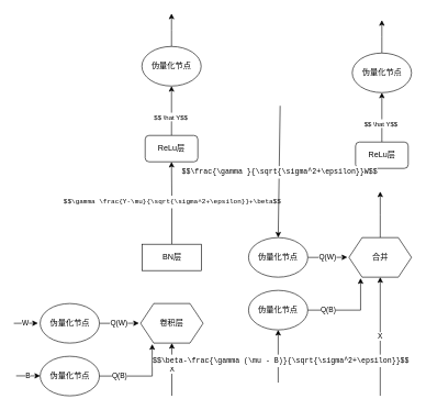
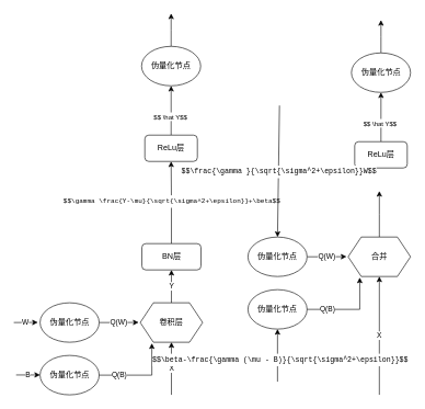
- <mxCell id="9" value="BN层" style="rounded=0;whiteSpace=wrap;html=1;" vertex="1" parent="1"><mxGeometry x="215.5" y="370" width="90" height="40" as="geometry" /></mxCell>
+ <mxCell id="9" value="BN层" style="whiteSpace=wrap;html=1;rounded=1;" vertex="1" parent="1"><mxGeometry x="215.5" y="370" width="90" height="40" as="geometry" /></mxCell>
+ <mxCell id="2" value="Y" style="edgeStyle=orthogonalEdgeStyle;rounded=0;orthogonalLoop=1;jettySize=auto;html=1;exitX=0.5;exitY=0;exitDx=0;exitDy=0;entryX=0.5;entryY=1;entryDx=0;entryDy=0;" edge="1" parent="1" source="3" target="9"><mxGeometry x="0.012" relative="1" as="geometry"><mxPoint as="offset" /></mxGeometry></mxCell>
